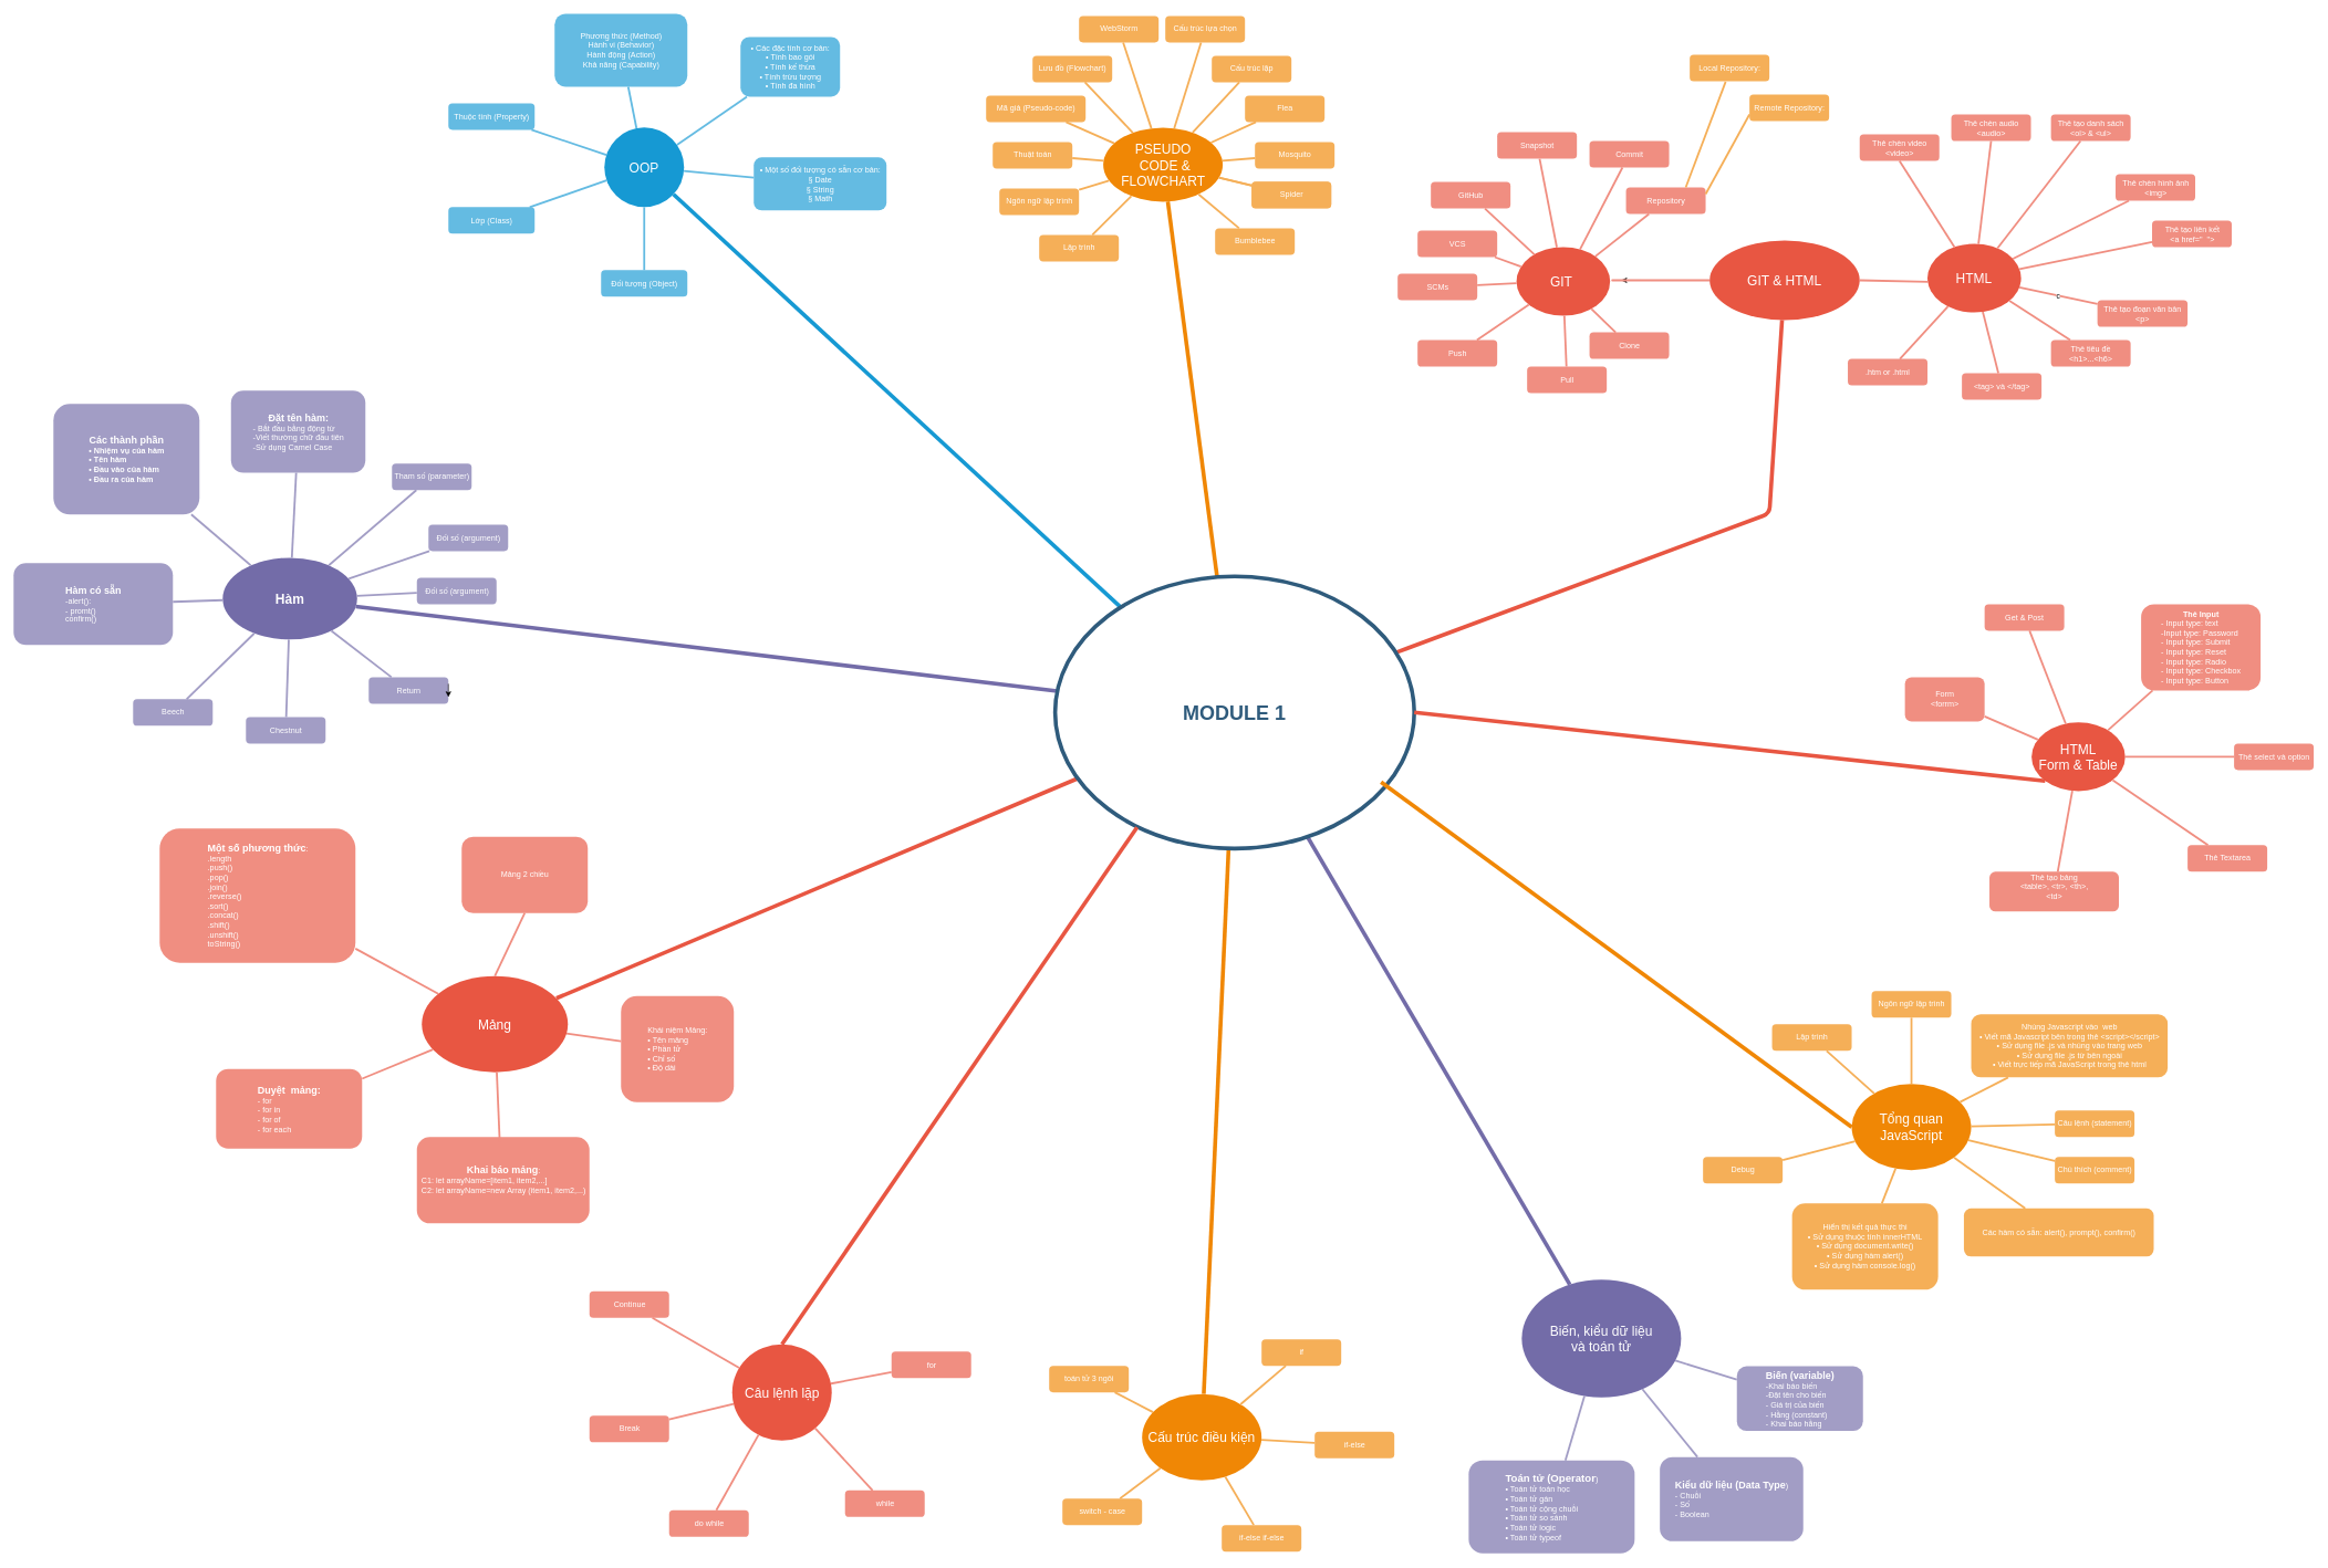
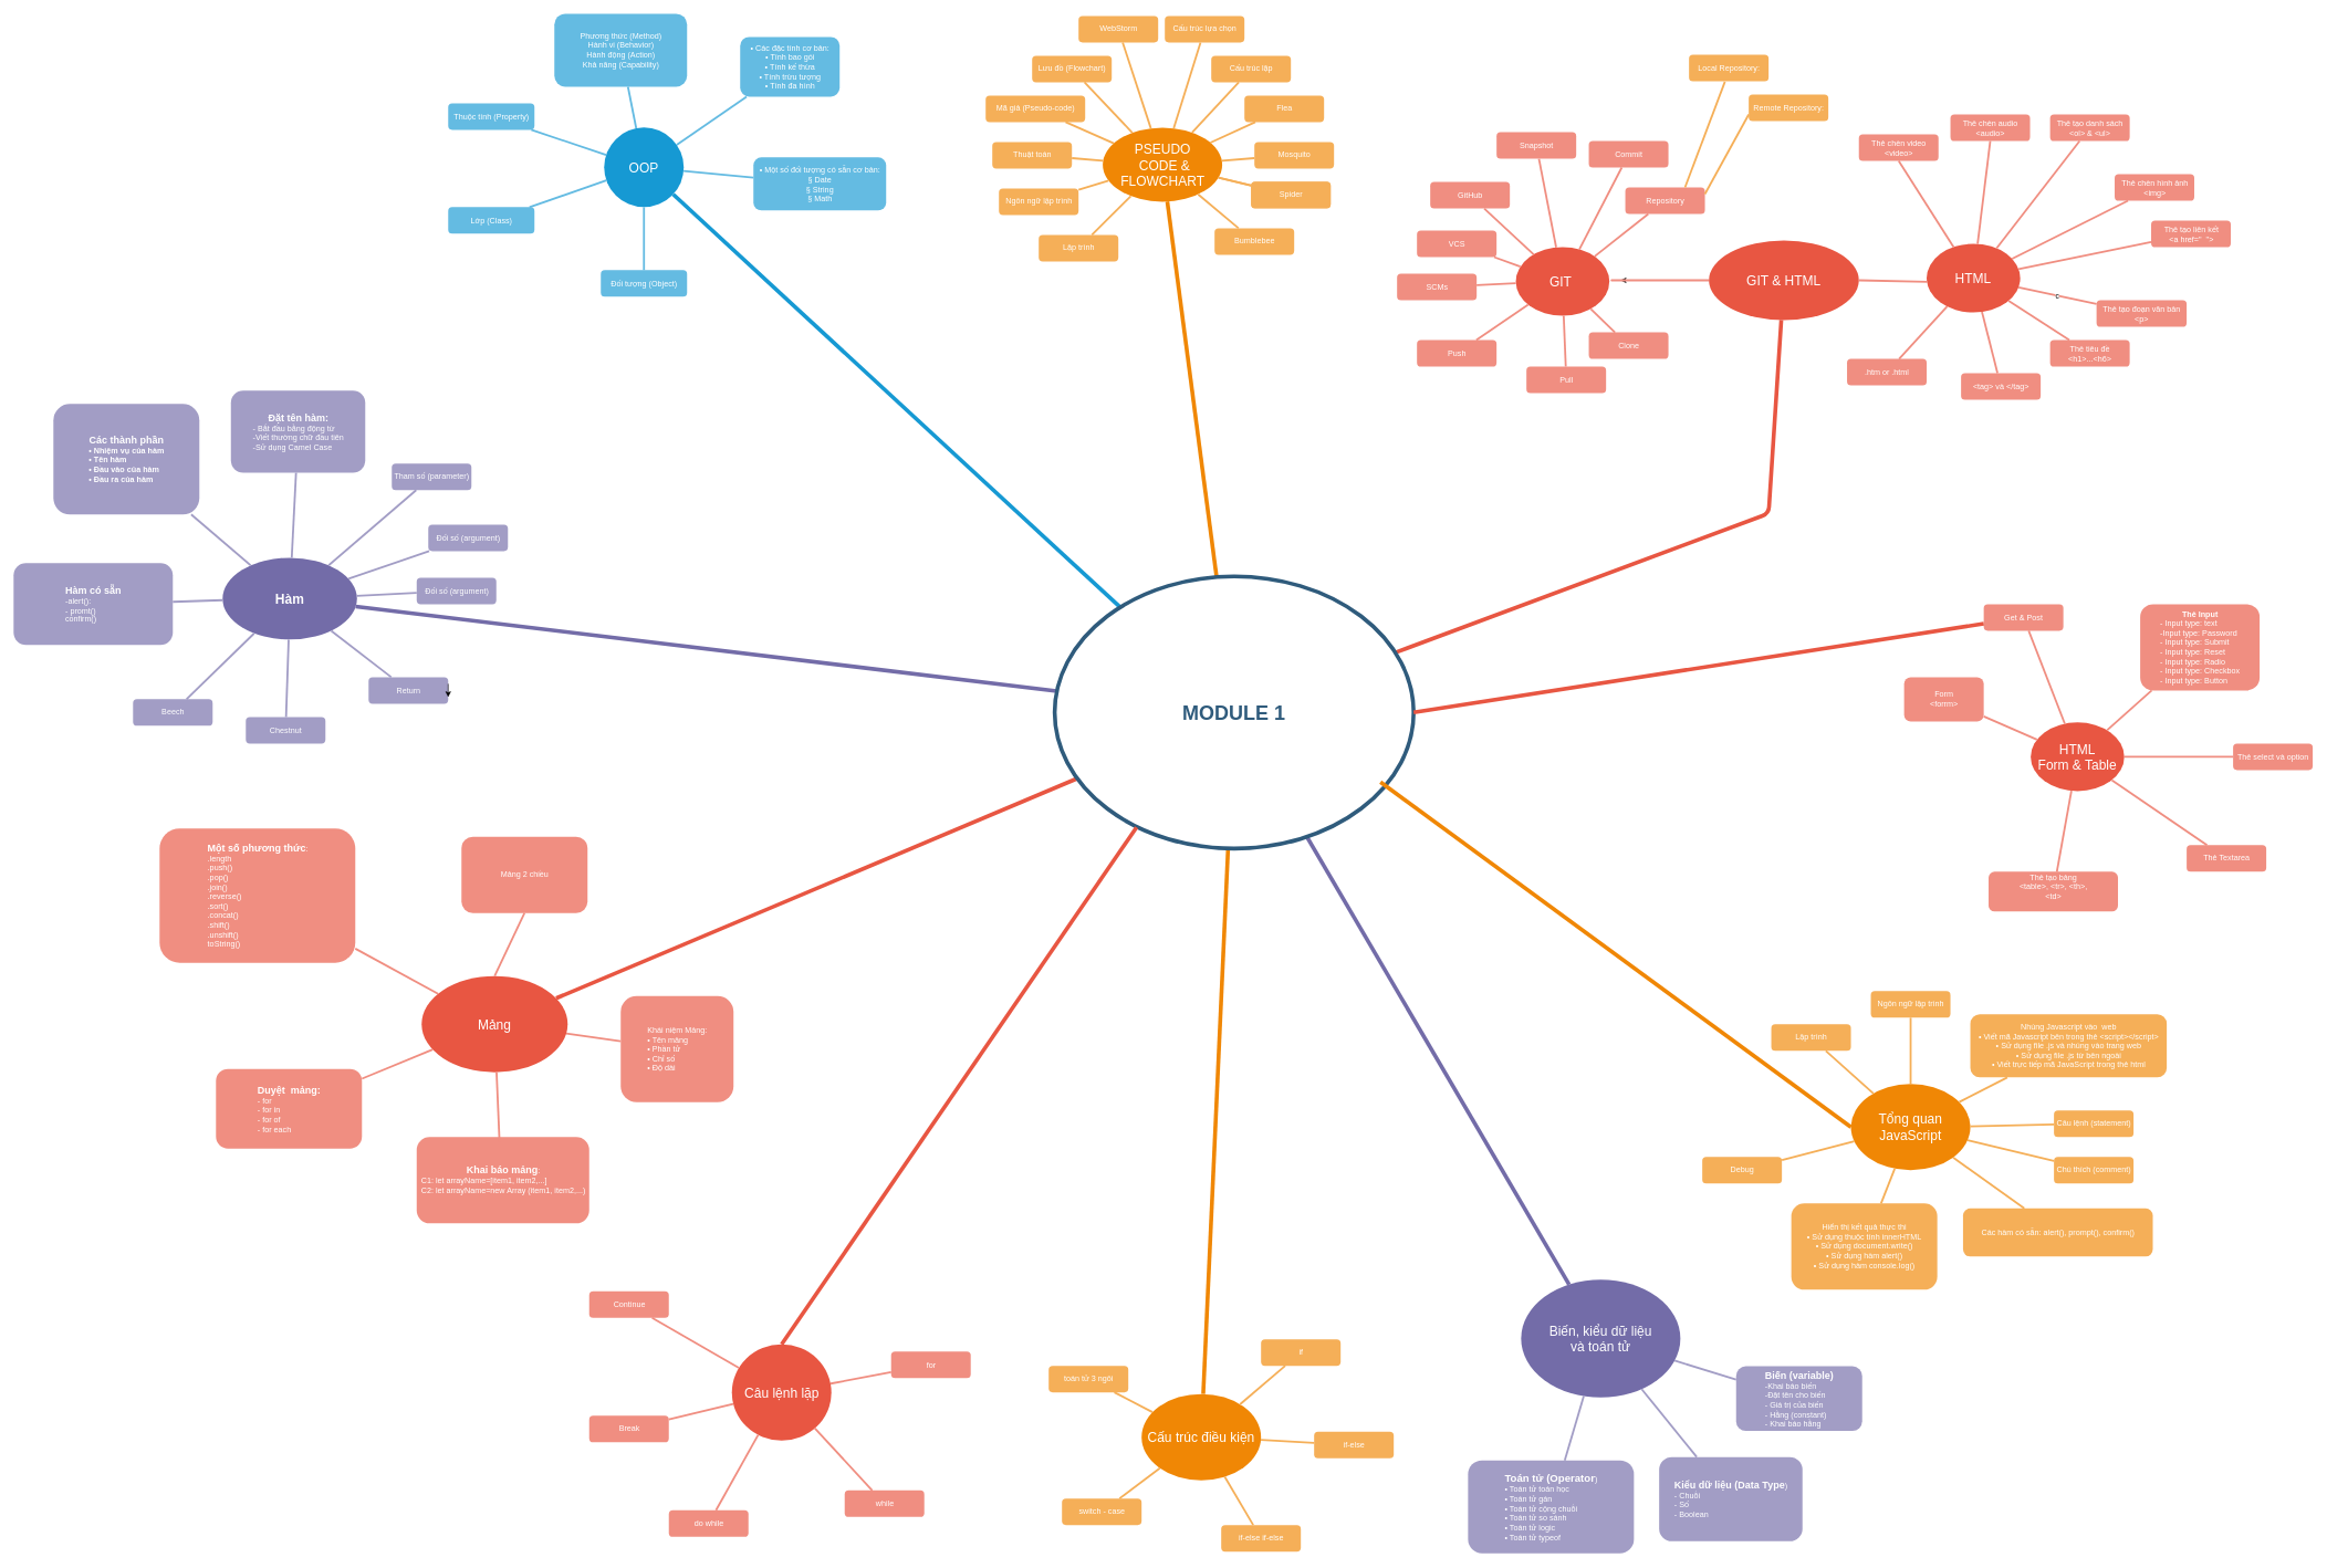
- <mxCell id="159" style="endArrow=none;strokeWidth=6;strokeColor=#E85642;html=1;entryX=0;entryY=1;entryDx=0;entryDy=0;exitX=1;exitY=0.5;exitDx=0;exitDy=0;" edge="1" parent="1" source="93" target="145"><mxGeometry relative="1" as="geometry"><mxPoint x="1821.329" y="1050.301" as="sourcePoint" /><mxPoint x="2437.207" y="323.917" as="targetPoint" /></mxGeometry></mxCell>
+ <mxCell id="159" style="endArrow=none;strokeWidth=6;strokeColor=#E85642;html=1;exitX=1;exitY=0.5;exitDx=0;exitDy=0;" edge="1" parent="1" source="93" target="147"><mxGeometry relative="1" as="geometry"><mxPoint x="1821.329" y="1050.301" as="sourcePoint" /><mxPoint x="2437.207" y="323.917" as="targetPoint" /></mxGeometry></mxCell>
